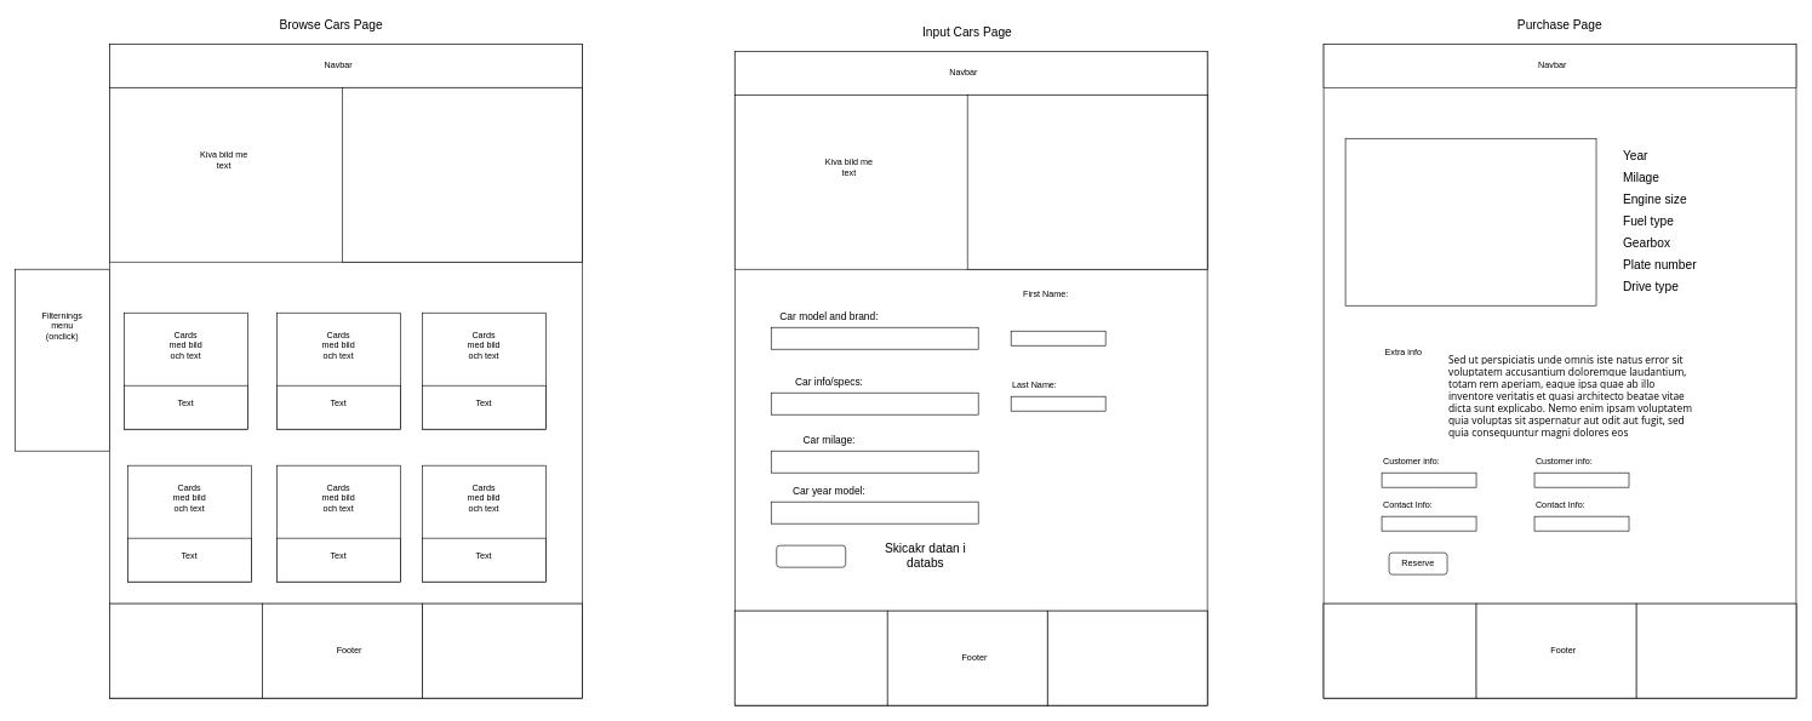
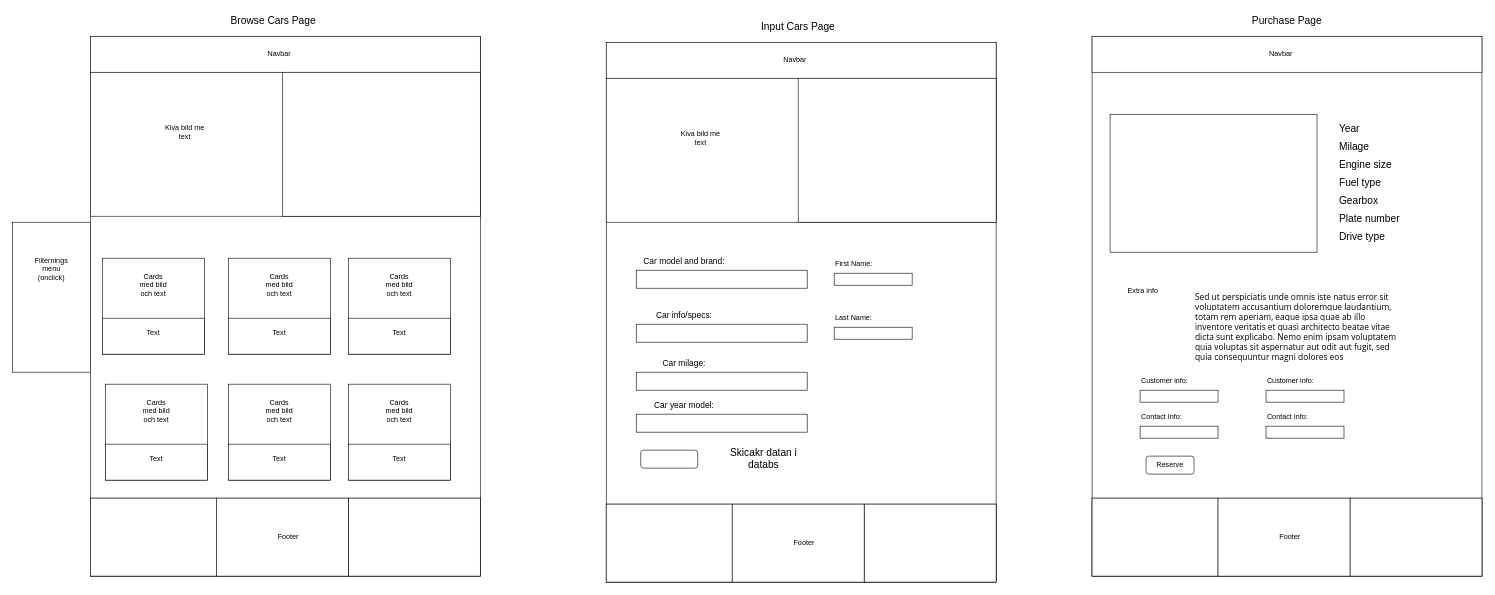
- <mxCell id="83" value="First Name:" style="text;html=1;align=left;verticalAlign=middle;whiteSpace=wrap;rounded=0;" vertex="1" parent="55"><mxGeometry x="395" y="320" width="107.5" height="30" as="geometry" /></mxCell>
+ <mxCell id="83" value="First Name:" style="text;html=1;align=left;verticalAlign=middle;whiteSpace=wrap;rounded=0;" vertex="1" parent="55"><mxGeometry x="380" y="355" width="107.5" height="30" as="geometry" /></mxCell>
- <mxCell id="111" value="Extra info" style="text;html=1;align=center;verticalAlign=middle;whiteSpace=wrap;rounded=0;" vertex="1" parent="89"><mxGeometry x="80" y="410" width="60" height="30" as="geometry" /></mxCell>
+ <mxCell id="111" value="Extra info" style="text;html=1;align=center;verticalAlign=middle;whiteSpace=wrap;rounded=0;" vertex="1" parent="89"><mxGeometry x="55" y="410" width="60" height="30" as="geometry" /></mxCell>
